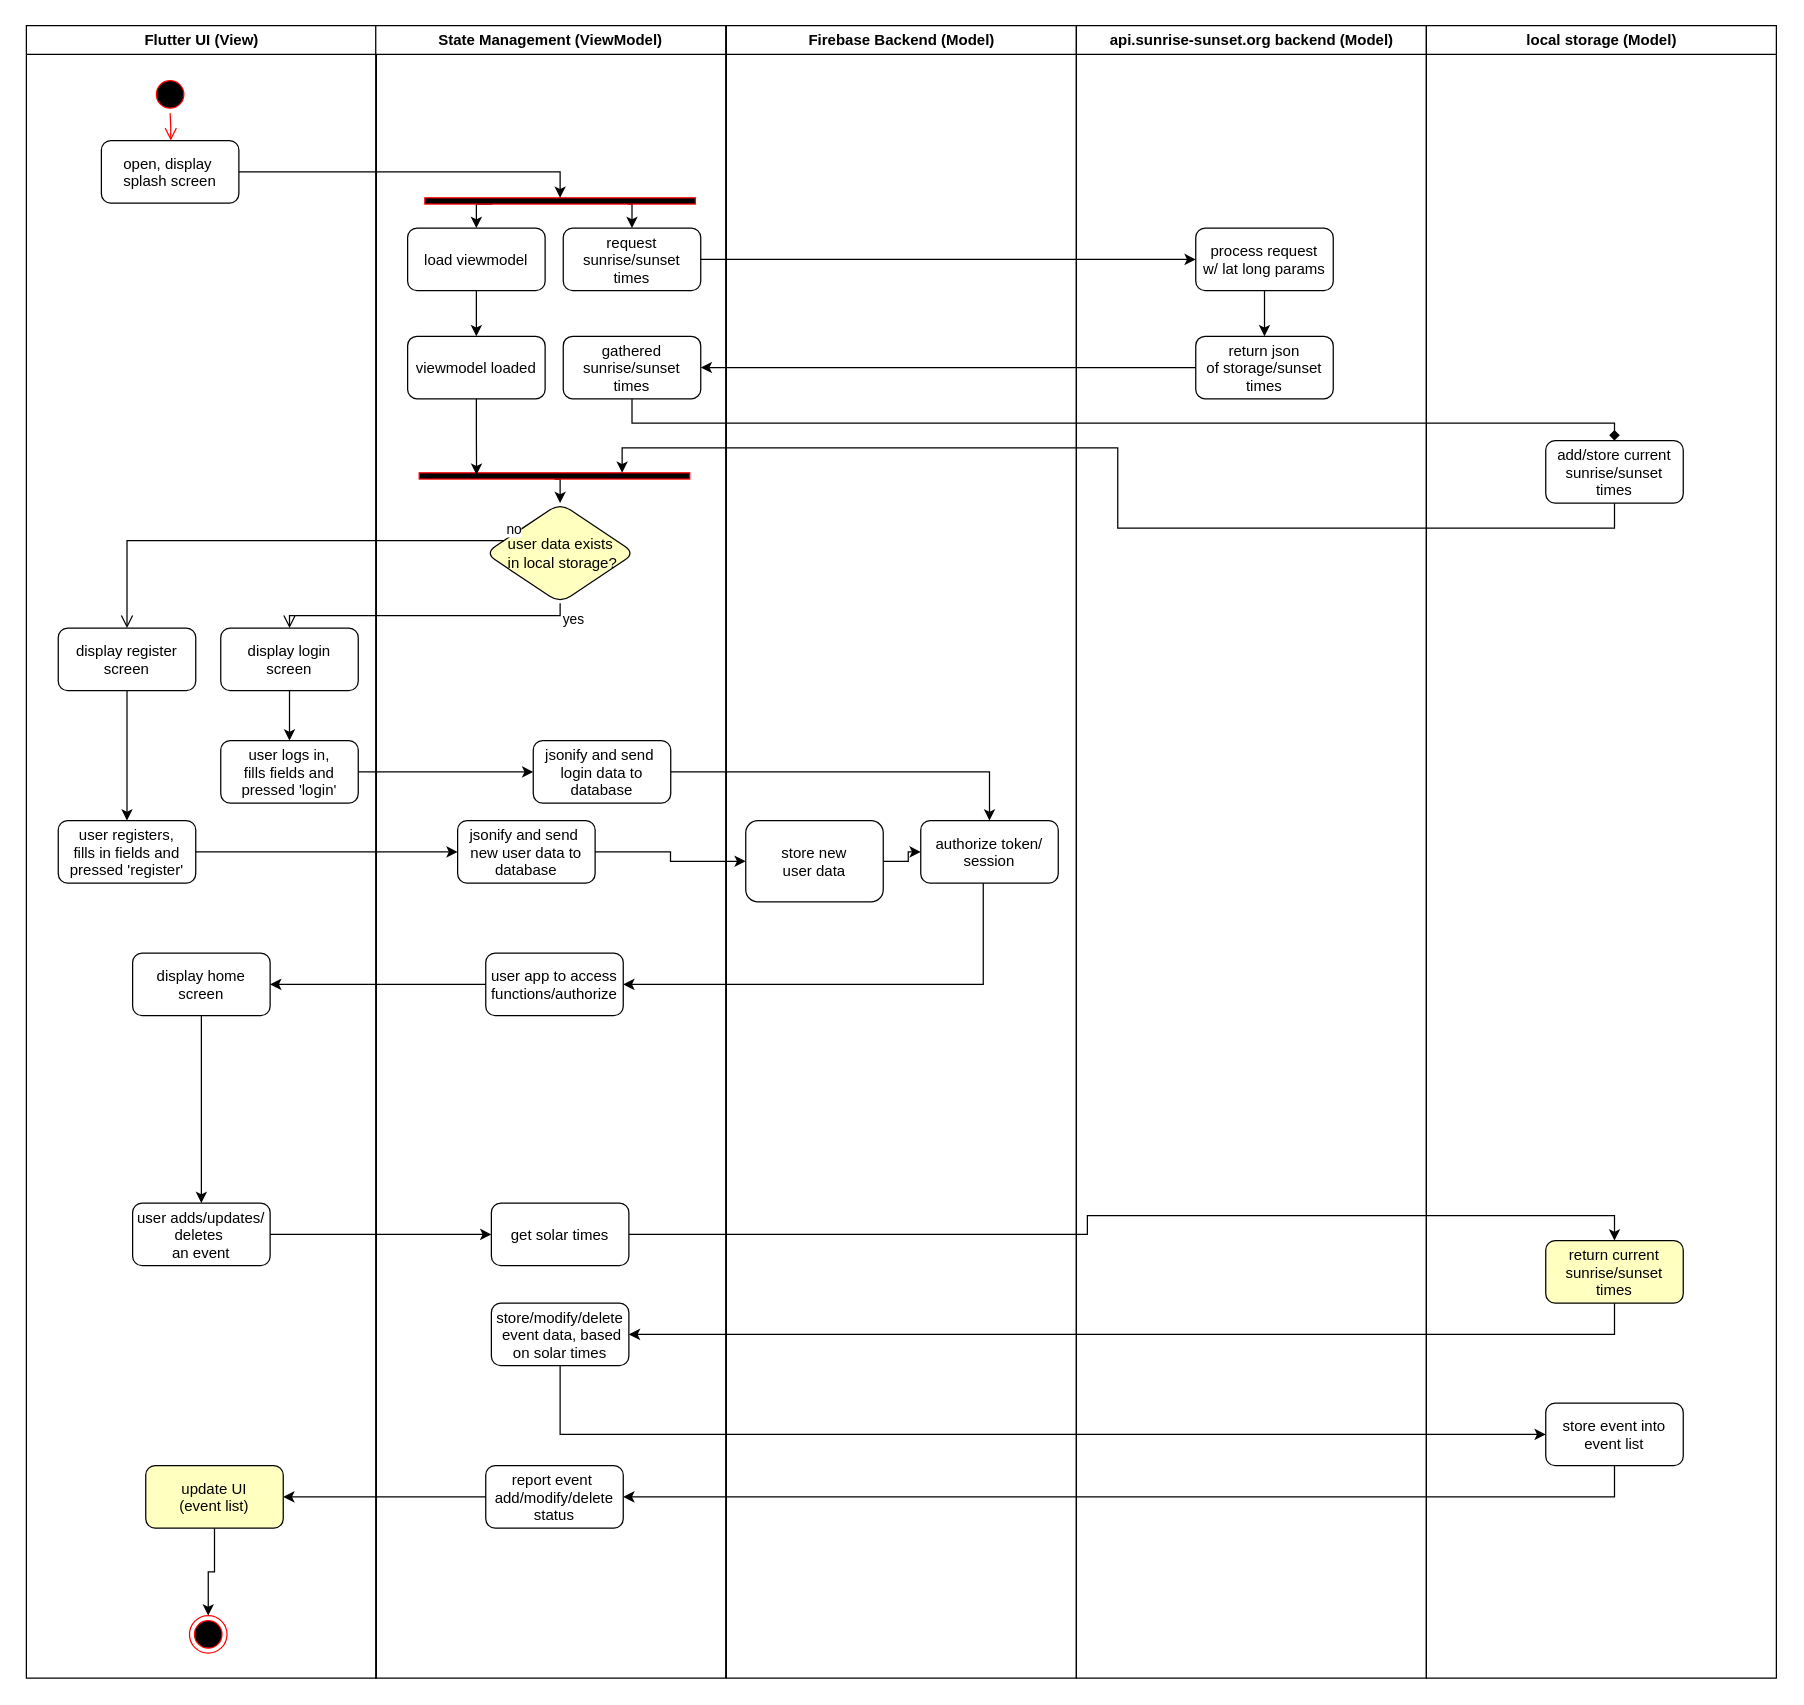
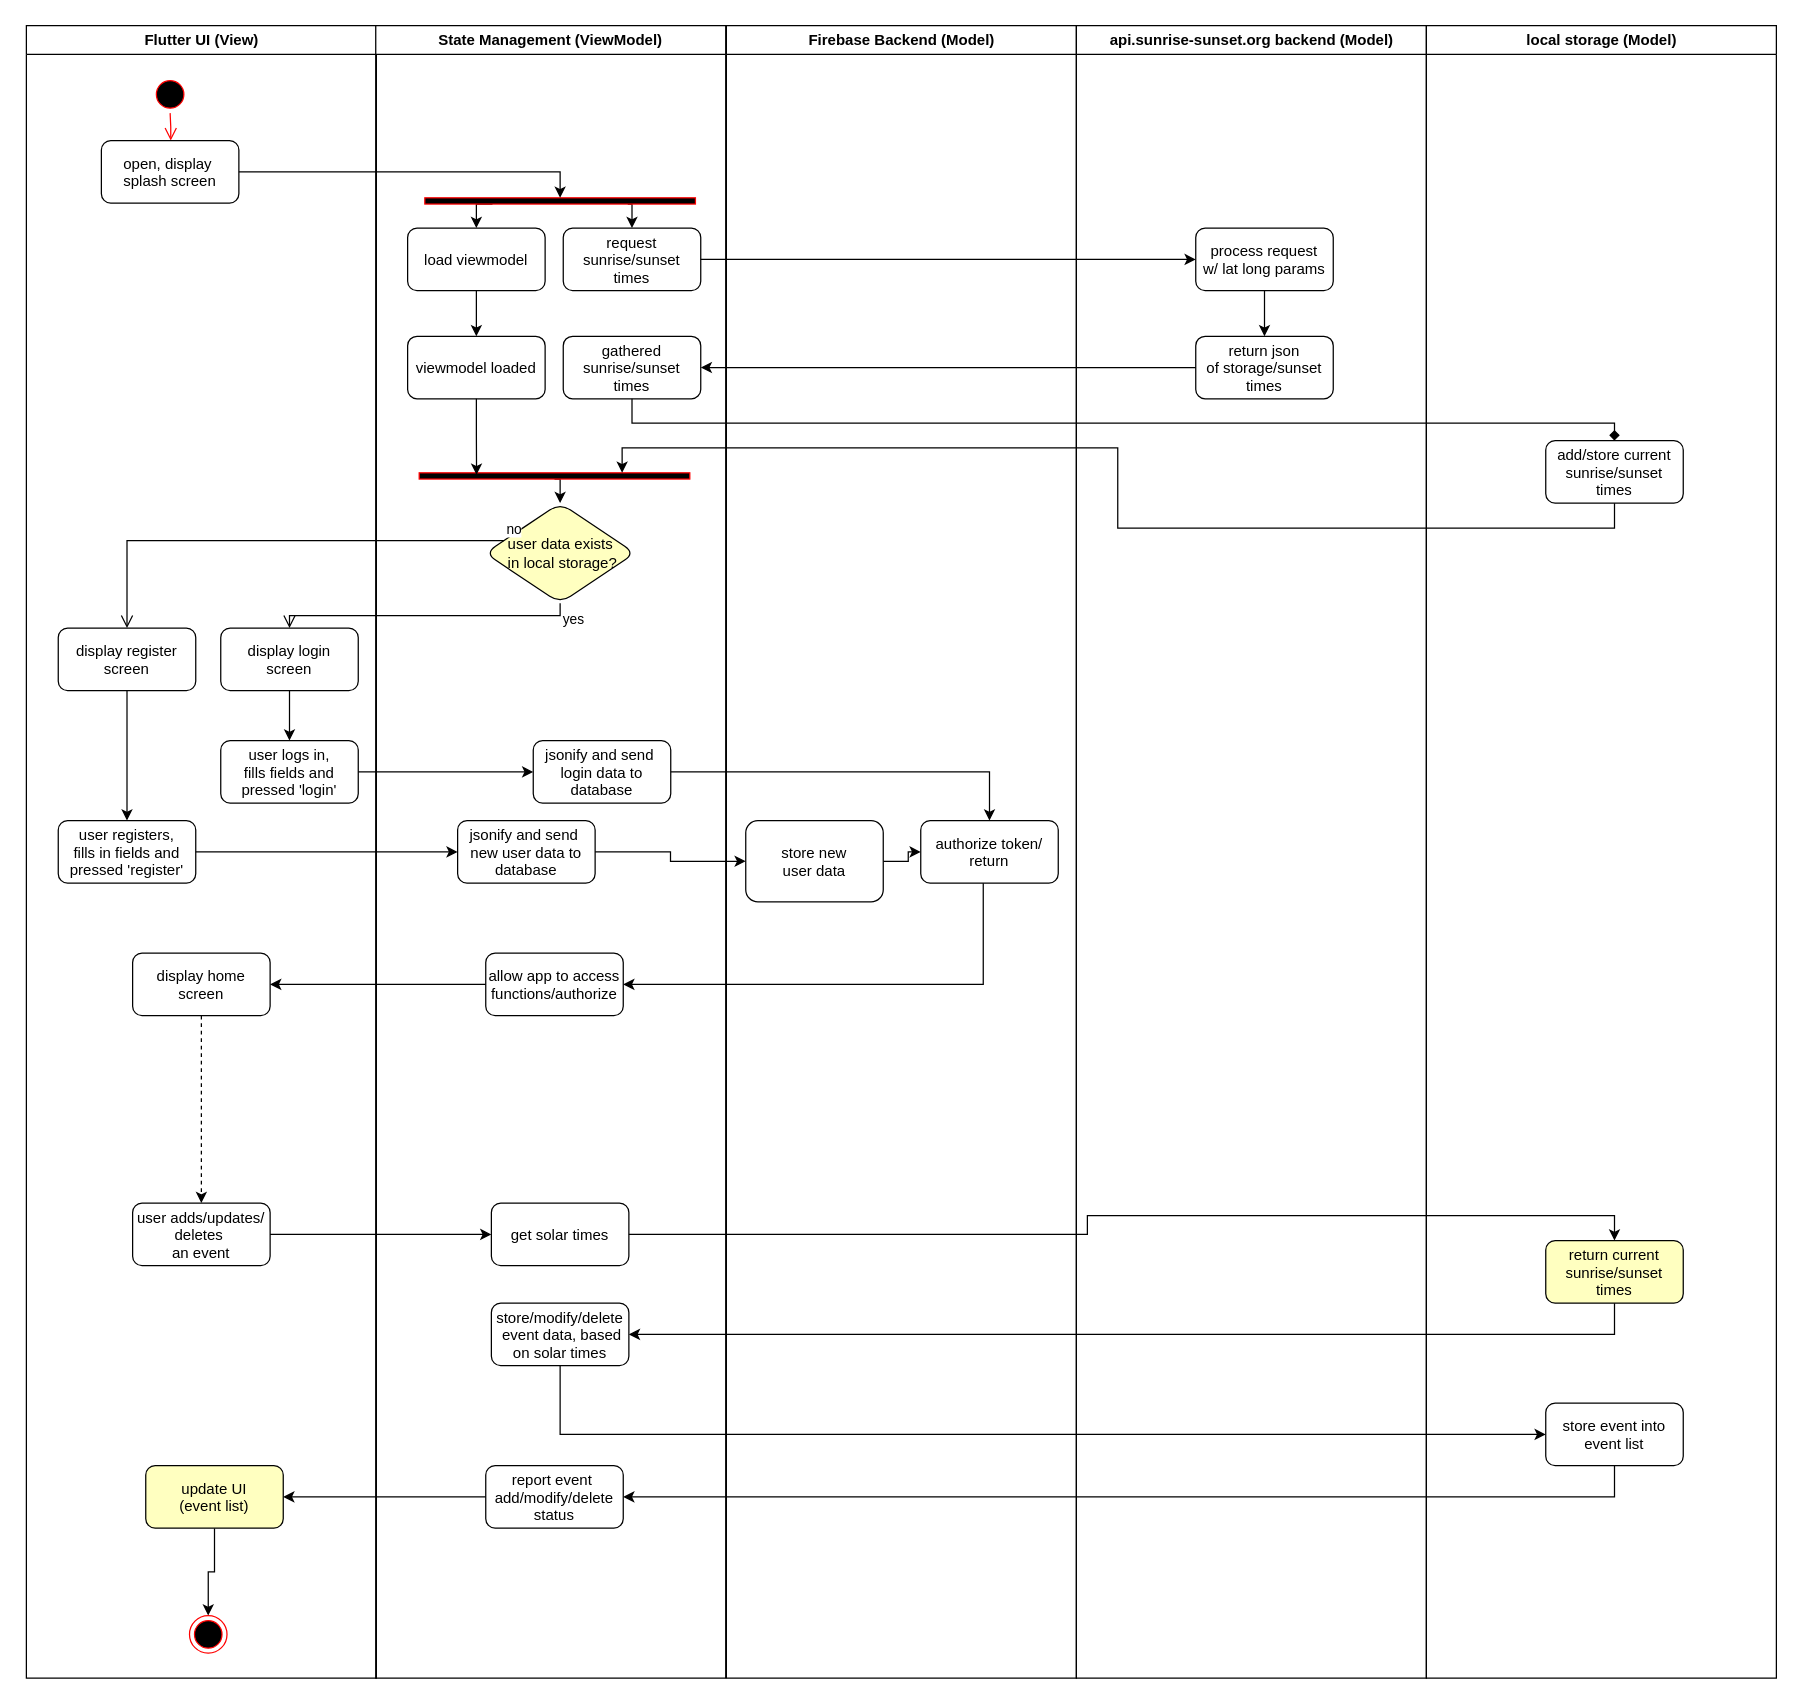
- <mxCell id="38" value="authorize token/&#10;session" style="rounded=1;" vertex="1" parent="37"><mxGeometry x="155.5" y="636" width="110" height="50" as="geometry" /></mxCell>
+ <mxCell id="38" value="authorize token/&#10;return" style="rounded=1;" vertex="1" parent="37"><mxGeometry x="155.5" y="636" width="110" height="50" as="geometry" /></mxCell>
- <mxCell id="31" value="user app to access&#10;functions/authorize" style="rounded=1;" vertex="1" parent="18"><mxGeometry x="88" y="742" width="110" height="50" as="geometry" /></mxCell>
+ <mxCell id="31" value="allow app to access&#10;functions/authorize" style="rounded=1;" vertex="1" parent="18"><mxGeometry x="88" y="742" width="110" height="50" as="geometry" /></mxCell>
- <mxCell id="9" style="edgeStyle=orthogonalEdgeStyle;rounded=0;orthogonalLoop=1;jettySize=auto;html=1;entryX=0.5;entryY=0;entryDx=0;entryDy=0;" edge="1" parent="2" source="10" target="14"><mxGeometry relative="1" as="geometry" /></mxCell>
+ <mxCell id="9" style="edgeStyle=orthogonalEdgeStyle;rounded=0;orthogonalLoop=1;jettySize=auto;html=1;entryX=0.5;entryY=0;entryDx=0;entryDy=0;dashed=1;" edge="1" parent="2" source="10" target="14"><mxGeometry relative="1" as="geometry" /></mxCell>
